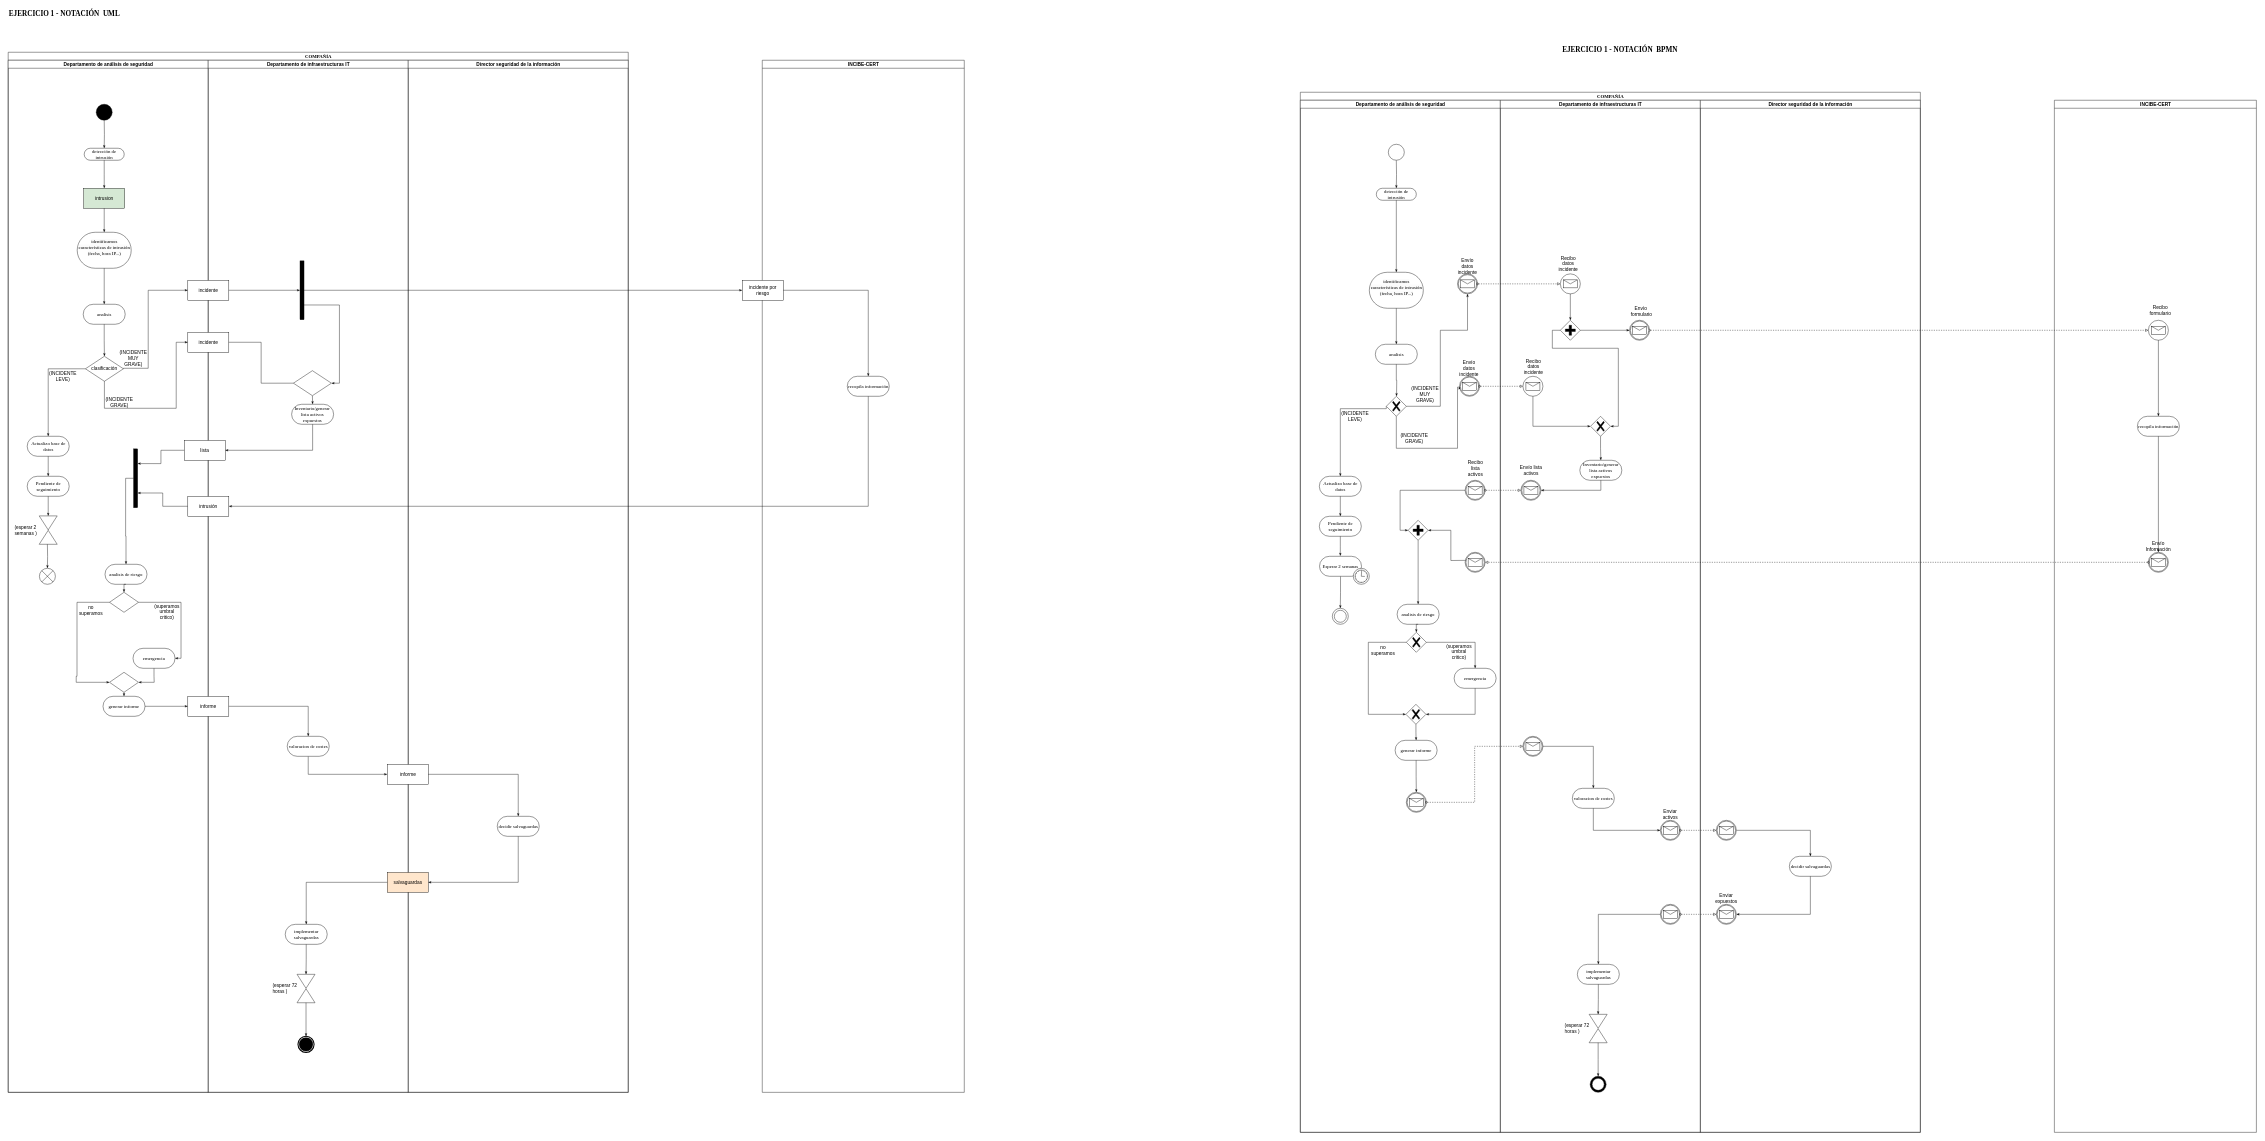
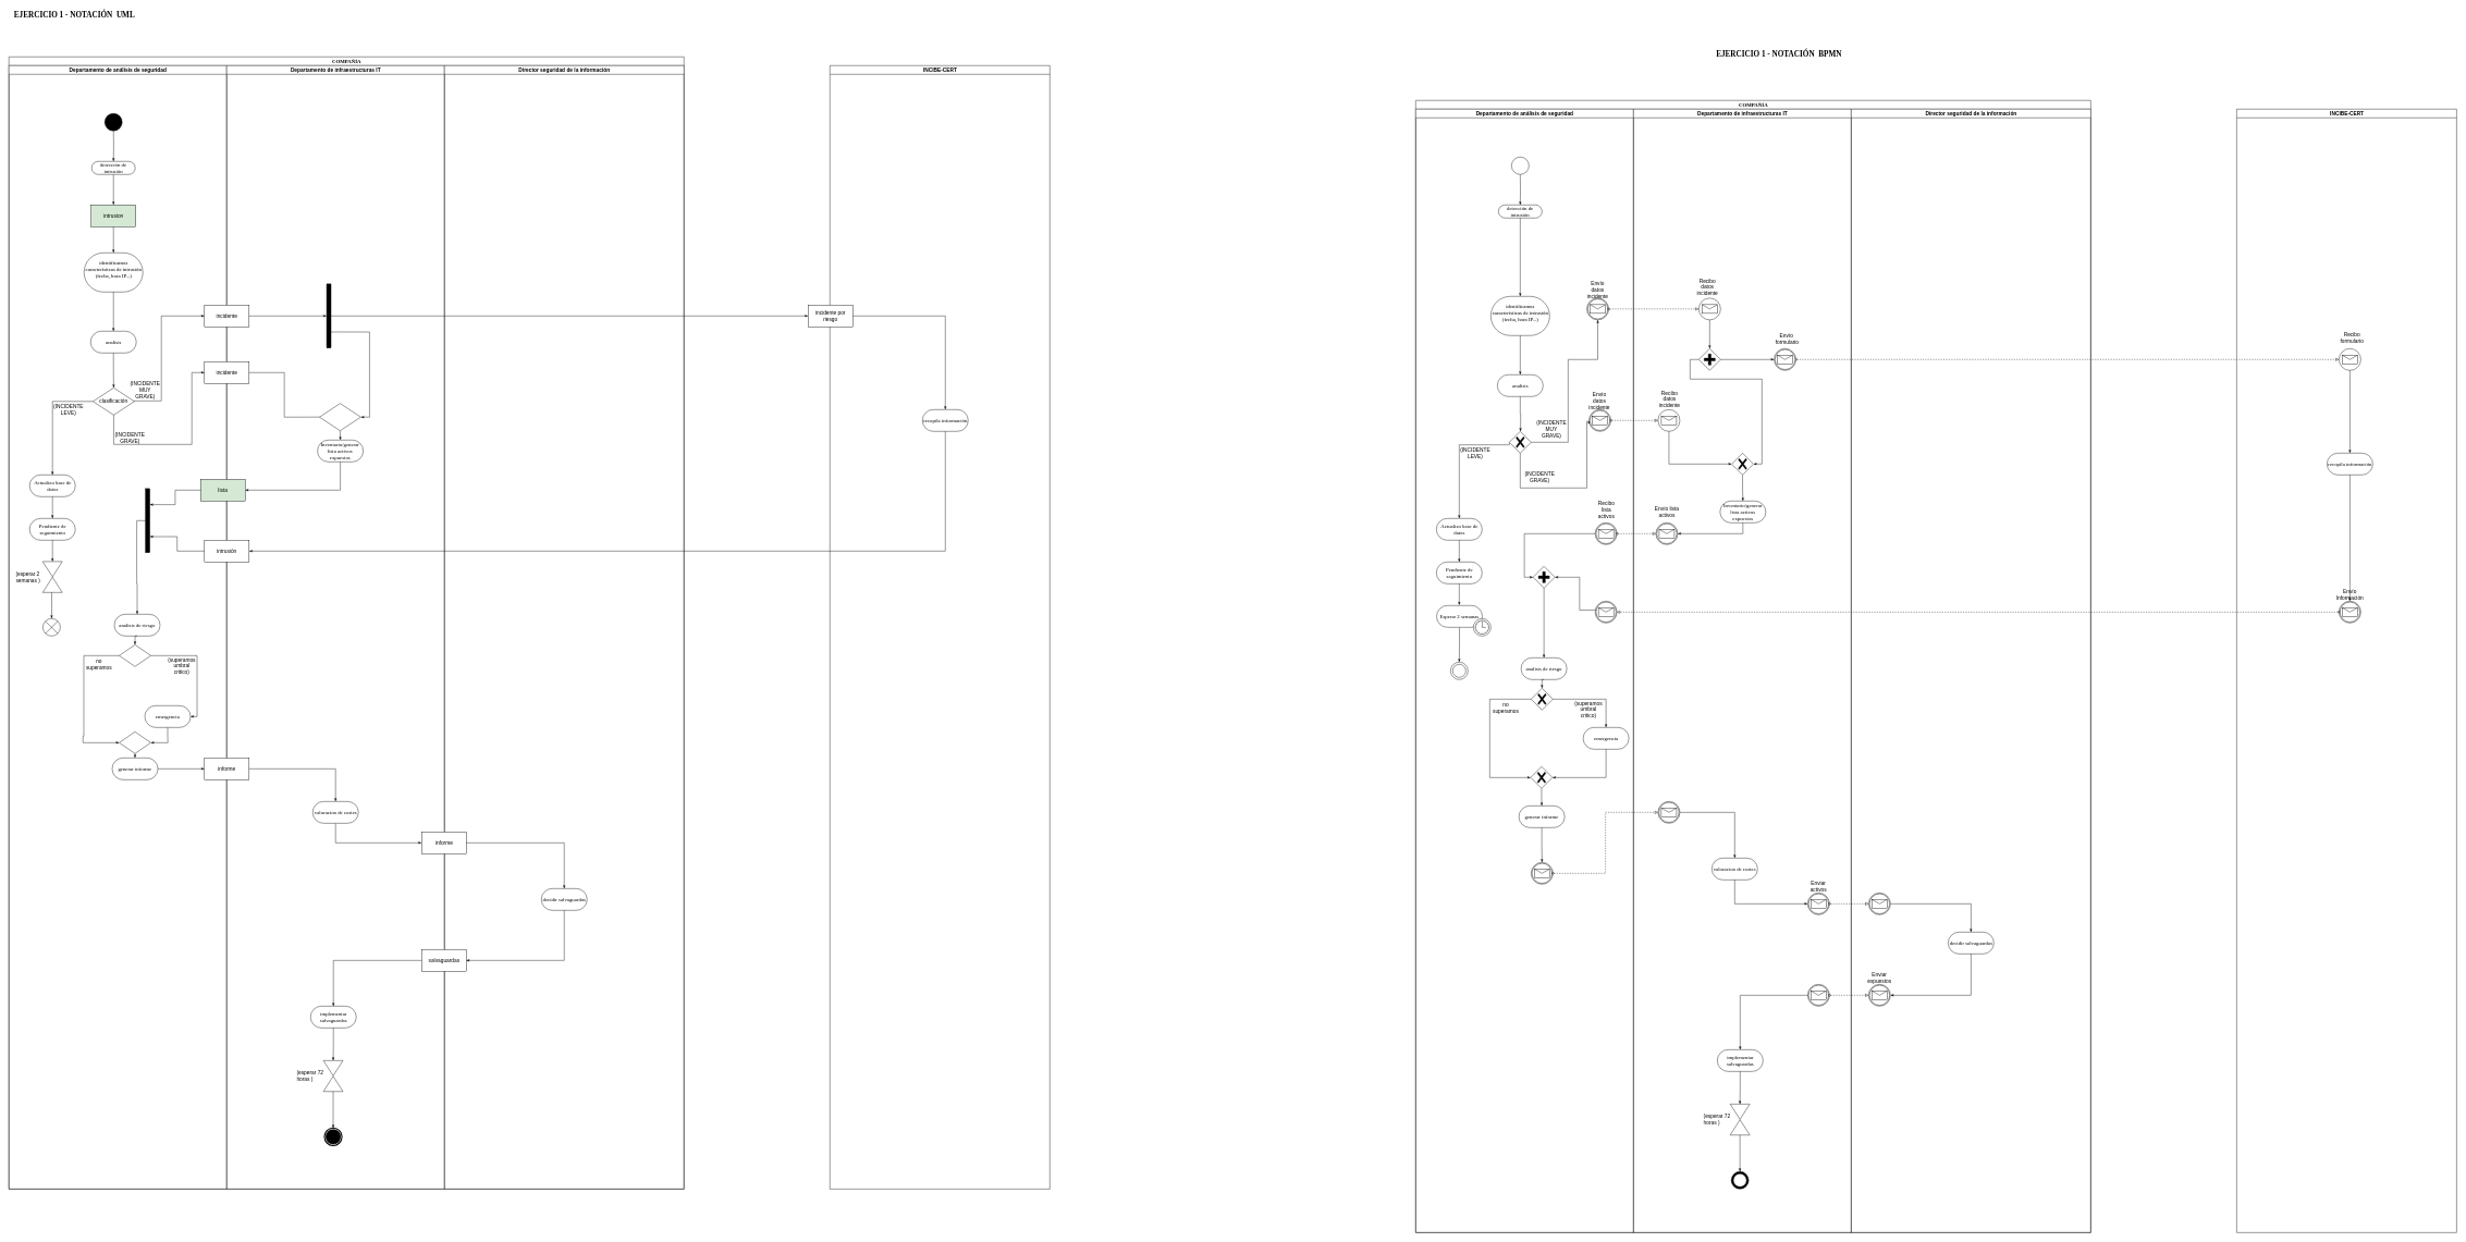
- <mxCell id="72" value="&lt;font style=&quot;font-size: 18px;&quot; face=&quot;Tahoma&quot;&gt;&lt;b&gt;EJERCICIO 1 - NOTACIÓN&amp;nbsp; UML&lt;/b&gt;&lt;/font&gt;" style="text;html=1;strokeColor=none;fillColor=none;align=left;verticalAlign=middle;whiteSpace=wrap;rounded=0;" parent="1" vertex="1"><mxGeometry x="20" y="20" width="330" height="30" as="geometry" /></mxCell>
+ <mxCell id="72" value="&lt;font style=&quot;font-size: 18px;&quot; face=&quot;Tahoma&quot;&gt;&lt;b&gt;EJERCICIO 1 - NOTACIÓN&amp;nbsp; UML&lt;/b&gt;&lt;/font&gt;" style="text;html=1;strokeColor=none;fillColor=none;align=left;verticalAlign=middle;whiteSpace=wrap;rounded=0;" parent="1" vertex="1"><mxGeometry x="30" y="20" width="330" height="30" as="geometry" /></mxCell>
- <mxCell id="83" value="&lt;font style=&quot;font-size: 18px;&quot; face=&quot;Tahoma&quot;&gt;&lt;b&gt;EJERCICIO 1 - NOTACIÓN&amp;nbsp; BPMN&lt;/b&gt;&lt;/font&gt;" style="text;html=1;strokeColor=none;fillColor=none;align=left;verticalAlign=middle;whiteSpace=wrap;rounded=0;" parent="1" vertex="1"><mxGeometry x="3903" width="330" height="30" as="geometry" y="110" /></mxCell>
+ <mxCell id="83" value="&lt;font style=&quot;font-size: 18px;&quot; face=&quot;Tahoma&quot;&gt;&lt;b&gt;EJERCICIO 1 - NOTACIÓN&amp;nbsp; BPMN&lt;/b&gt;&lt;/font&gt;" style="text;html=1;strokeColor=none;fillColor=none;align=left;verticalAlign=middle;whiteSpace=wrap;rounded=0;" parent="1" vertex="1"><mxGeometry x="3938" y="110" width="330" height="30" as="geometry" /></mxCell>
- <mxCell id="51" value="lista" style="rounded=0;whiteSpace=wrap;html=1;" parent="38" vertex="1"><mxGeometry x="-60" y="950" width="102.5" height="50" as="geometry" /></mxCell>
+ <mxCell id="51" value="lista" style="rounded=0;whiteSpace=wrap;html=1;fillColor=#d5e8d4;" parent="38" vertex="1"><mxGeometry x="-60" y="950" width="102.5" height="50" as="geometry" /></mxCell>
- <mxCell id="64" value="salvaguardas" style="rounded=0;whiteSpace=wrap;html=1;fillColor=#ffe6cc;" parent="61" vertex="1"><mxGeometry x="-52.5" y="2030" width="102.5" height="50" as="geometry" /></mxCell>
+ <mxCell id="64" value="salvaguardas" style="rounded=0;whiteSpace=wrap;html=1;" parent="61" vertex="1"><mxGeometry x="-52.5" y="2030" width="102.5" height="50" as="geometry" /></mxCell>
